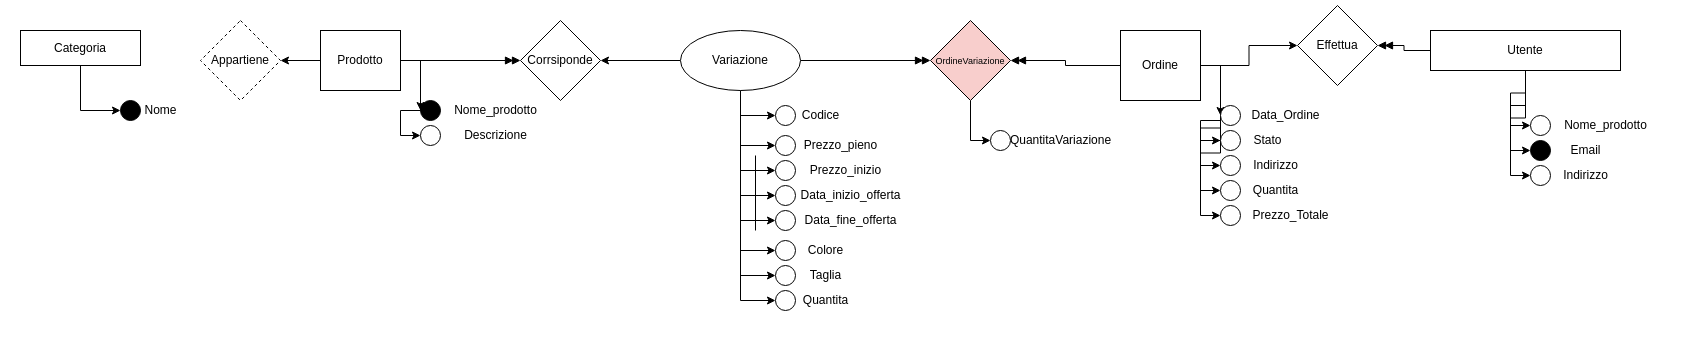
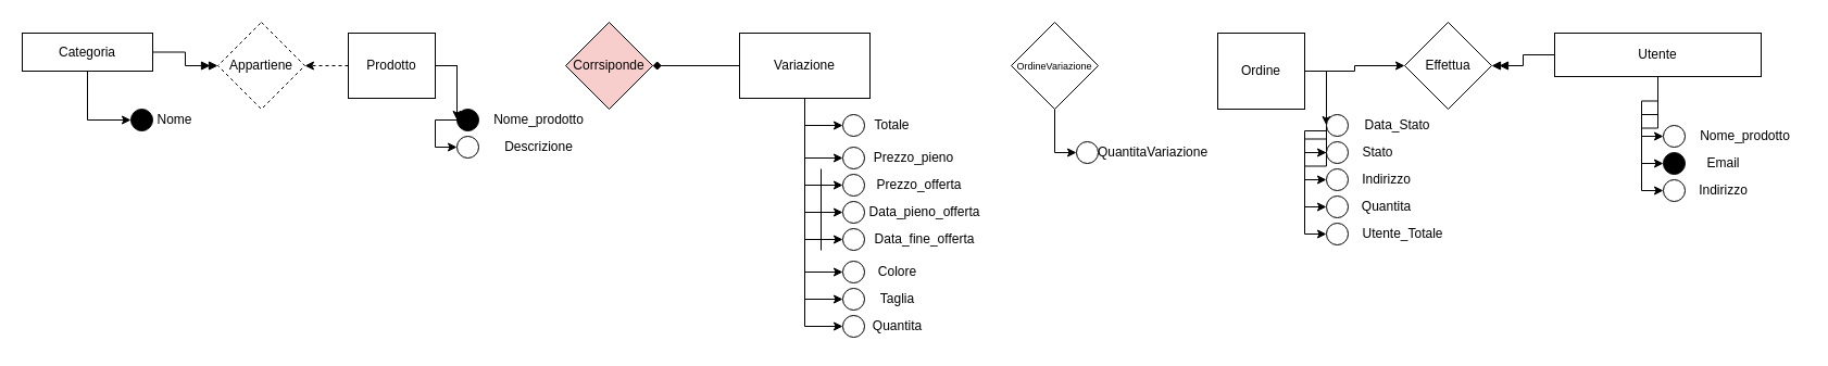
- <mxCell id="77" value="Effettua" style="rhombus;whiteSpace=wrap;html=1;" vertex="1" parent="1"><mxGeometry x="1297" y="5" width="80" height="80" as="geometry" /></mxCell>
+ <mxCell id="77" value="Effettua" style="rhombus;whiteSpace=wrap;html=1;" vertex="1" parent="1"><mxGeometry x="1292" y="20" width="80" height="80" as="geometry" /></mxCell>
+ <mxCell id="32" style="edgeStyle=orthogonalEdgeStyle;rounded=0;orthogonalLoop=1;jettySize=auto;html=1;entryX=0;entryY=0.5;entryDx=0;entryDy=0;endArrow=doubleBlock;endFill=1;" parent="1" source="33" target="57" edge="1"><mxGeometry relative="1" as="geometry" /></mxCell>
- <mxCell id="4" style="edgeStyle=orthogonalEdgeStyle;rounded=0;orthogonalLoop=1;jettySize=auto;html=1;entryX=1;entryY=0.5;entryDx=0;entryDy=0;" parent="1" source="6" target="57" edge="1"><mxGeometry relative="1" as="geometry" /></mxCell>
+ <mxCell id="4" style="edgeStyle=orthogonalEdgeStyle;rounded=0;orthogonalLoop=1;jettySize=auto;html=1;entryX=1;entryY=0.5;entryDx=0;entryDy=0;dashed=1;" parent="1" source="6" target="57" edge="1"><mxGeometry relative="1" as="geometry" /></mxCell>
- <mxCell id="5" style="edgeStyle=orthogonalEdgeStyle;rounded=0;orthogonalLoop=1;jettySize=auto;html=1;entryX=0;entryY=0.5;entryDx=0;entryDy=0;endArrow=doubleBlock;endFill=1;" parent="1" source="6" target="58" edge="1"><mxGeometry relative="1" as="geometry" /></mxCell>
- <mxCell id="58" value="Corrsiponde" style="rhombus;whiteSpace=wrap;html=1;" parent="1" vertex="1"><mxGeometry x="520" y="20" width="80" height="80" as="geometry" /></mxCell>
+ <mxCell id="58" value="Corrsiponde" style="rhombus;whiteSpace=wrap;html=1;fillColor=#f8cecc;" parent="1" vertex="1"><mxGeometry x="520" y="20" width="80" height="80" as="geometry" /></mxCell>
- <mxCell id="28" style="edgeStyle=orthogonalEdgeStyle;rounded=0;orthogonalLoop=1;jettySize=auto;html=1;entryX=1;entryY=0.5;entryDx=0;entryDy=0;" parent="1" source="30" target="58" edge="1"><mxGeometry relative="1" as="geometry" /></mxCell>
+ <mxCell id="28" style="edgeStyle=orthogonalEdgeStyle;rounded=0;orthogonalLoop=1;jettySize=auto;html=1;entryX=1;entryY=0.5;entryDx=0;entryDy=0;endArrow=diamond;" parent="1" source="30" target="58" edge="1"><mxGeometry relative="1" as="geometry" /></mxCell>
- <mxCell id="30" value="Variazione" style="ellipse;whiteSpace=wrap;html=1;" parent="1" vertex="1"><mxGeometry x="680" y="30" width="120" height="60" as="geometry" /></mxCell>
+ <mxCell id="30" value="Variazione" style="rounded=0;whiteSpace=wrap;html=1;" parent="1" vertex="1"><mxGeometry x="680" y="30" width="120" height="60" as="geometry" /></mxCell>
- <mxCell id="29" style="edgeStyle=orthogonalEdgeStyle;rounded=0;orthogonalLoop=1;jettySize=auto;html=1;entryX=0;entryY=0.5;entryDx=0;entryDy=0;endArrow=doubleBlock;endFill=1;" edge="1" parent="1" source="30" target="79"><mxGeometry relative="1" as="geometry"><mxPoint x="910" y="60" as="targetPoint" /></mxGeometry></mxCell>
- <mxCell id="79" value="&lt;font style=&quot;font-size: 9px;&quot;&gt;OrdineVariazione&lt;/font&gt;" style="rhombus;whiteSpace=wrap;html=1;fillColor=#f8cecc;" vertex="1" parent="1"><mxGeometry x="930" y="20" width="80" height="80" as="geometry" /></mxCell>
+ <mxCell id="79" value="&lt;font style=&quot;font-size: 9px;&quot;&gt;OrdineVariazione&lt;/font&gt;" style="rhombus;whiteSpace=wrap;html=1;" vertex="1" parent="1"><mxGeometry x="930" y="20" width="80" height="80" as="geometry" /></mxCell>
- <mxCell id="17" style="edgeStyle=orthogonalEdgeStyle;rounded=0;orthogonalLoop=1;jettySize=auto;html=1;entryX=1;entryY=0.5;entryDx=0;entryDy=0;endArrow=doubleBlock;endFill=1;" edge="1" parent="1" source="19" target="79"><mxGeometry relative="1" as="geometry"><mxPoint x="1030" y="60" as="targetPoint" /></mxGeometry></mxCell>
- <mxCell id="49" value="Codice" style="text;html=1;align=center;verticalAlign=middle;resizable=0;points=[];autosize=1;strokeColor=none;fillColor=none;" parent="1" vertex="1"><mxGeometry x="790" y="100" width="60" height="30" as="geometry" /></mxCell>
+ <mxCell id="49" value="Totale" style="text;html=1;align=center;verticalAlign=middle;resizable=0;points=[];autosize=1;strokeColor=none;fillColor=none;" parent="1" vertex="1"><mxGeometry x="790" y="100" width="60" height="30" as="geometry" /></mxCell>
- <mxCell id="65" value="Data_Ordine" style="text;html=1;align=center;verticalAlign=middle;resizable=0;points=[];autosize=1;strokeColor=none;fillColor=none;" parent="1" vertex="1"><mxGeometry x="1240" y="100" width="90" height="30" as="geometry" /></mxCell>
+ <mxCell id="65" value="Data_Stato" style="text;html=1;align=center;verticalAlign=middle;resizable=0;points=[];autosize=1;strokeColor=none;fillColor=none;" parent="1" vertex="1"><mxGeometry x="1240" y="100" width="90" height="30" as="geometry" /></mxCell>
- <mxCell id="41" value="Prezzo_inizio" style="text;html=1;align=center;verticalAlign=middle;resizable=0;points=[];autosize=1;strokeColor=none;fillColor=none;" parent="1" vertex="1"><mxGeometry x="795" y="155" width="100" height="30" as="geometry" /></mxCell>
+ <mxCell id="41" value="Prezzo_offerta" style="text;html=1;align=center;verticalAlign=middle;resizable=0;points=[];autosize=1;strokeColor=none;fillColor=none;" parent="1" vertex="1"><mxGeometry x="795" y="155" width="100" height="30" as="geometry" /></mxCell>
- <mxCell id="43" value="Data_inizio_offerta" style="text;html=1;align=center;verticalAlign=middle;resizable=0;points=[];autosize=1;strokeColor=none;fillColor=none;" parent="1" vertex="1"><mxGeometry x="790" y="180" width="120" height="30" as="geometry" /></mxCell>
+ <mxCell id="43" value="Data_pieno_offerta" style="text;html=1;align=center;verticalAlign=middle;resizable=0;points=[];autosize=1;strokeColor=none;fillColor=none;" parent="1" vertex="1"><mxGeometry x="790" y="180" width="120" height="30" as="geometry" /></mxCell>
- <mxCell id="73" value="Prezzo_Totale" style="text;html=1;align=center;verticalAlign=middle;resizable=0;points=[];autosize=1;strokeColor=none;fillColor=none;" parent="1" vertex="1"><mxGeometry x="1240" y="200" width="100" height="30" as="geometry" /></mxCell>
+ <mxCell id="73" value="Utente_Totale" style="text;html=1;align=center;verticalAlign=middle;resizable=0;points=[];autosize=1;strokeColor=none;fillColor=none;" parent="1" vertex="1"><mxGeometry x="1240" y="200" width="100" height="30" as="geometry" /></mxCell>
